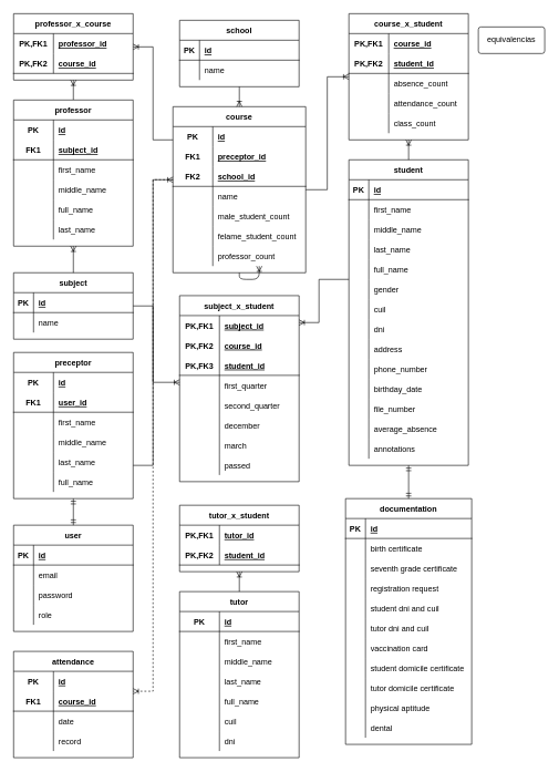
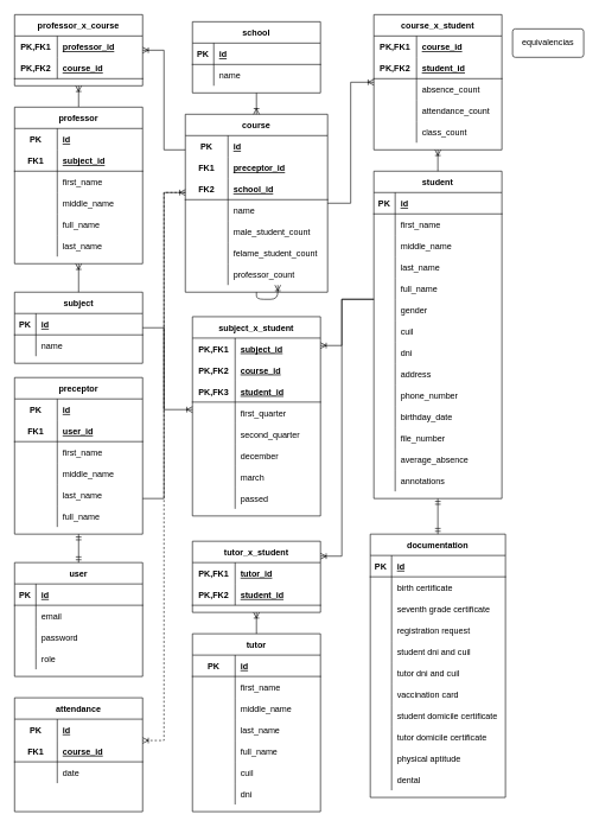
+ <mxCell id="169" value="" style="edgeStyle=orthogonalEdgeStyle;fontSize=12;html=1;endArrow=ERoneToMany;rounded=0;" parent="1" source="49" target="161" edge="1"><mxGeometry width="100" height="100" relative="1" as="geometry"><mxPoint x="650" y="620" as="sourcePoint" /><mxPoint x="610" y="755" as="targetPoint" /><Array as="points"><mxPoint x="480" y="420" /><mxPoint x="480" y="781" /></Array></mxGeometry></mxCell>
- <mxCell id="232" value="record" style="shape=partialRectangle;connectable=0;fillColor=none;top=0;left=0;bottom=0;right=0;align=left;spacingLeft=6;overflow=hidden;" parent="230" vertex="1"><mxGeometry x="60" width="120" height="30" as="geometry"><mxRectangle width="120" height="30" as="alternateBounds" /></mxGeometry></mxCell>
